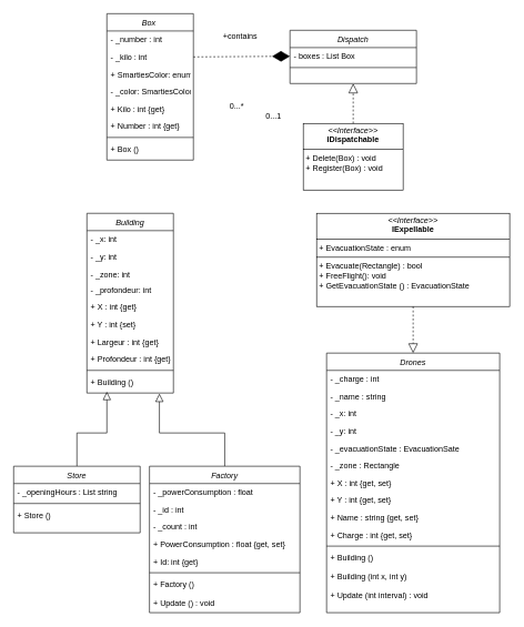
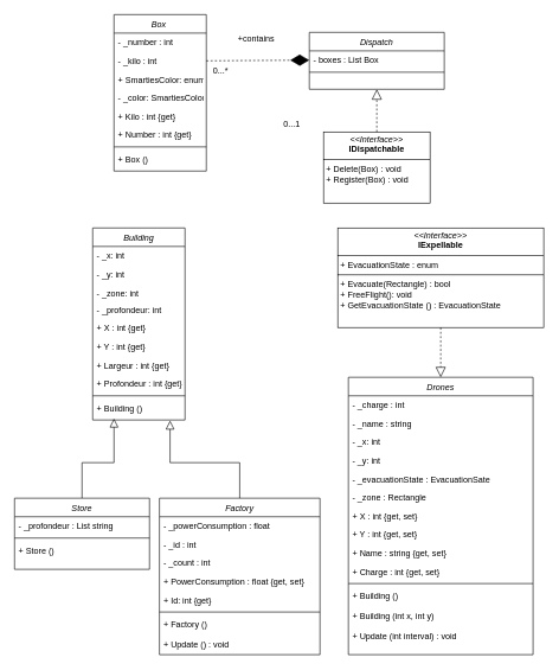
- <mxCell id="29" value="0...*" style="text;html=1;align=center;verticalAlign=middle;resizable=0;points=[];autosize=1;strokeColor=none;fillColor=none;" vertex="1" parent="1"><mxGeometry x="335" y="145" width="40" height="30" as="geometry" /></mxCell>
+ <mxCell id="29" value="0...*" style="text;html=1;align=center;verticalAlign=middle;resizable=0;points=[];autosize=1;strokeColor=none;fillColor=none;" vertex="1" parent="1"><mxGeometry x="290" y="85" width="40" height="30" as="geometry" /></mxCell>
- <mxCell id="8" value="+ Y : int {set}" style="text;align=left;verticalAlign=top;spacingLeft=4;spacingRight=4;overflow=hidden;rotatable=0;points=[[0,0.5],[1,0.5]];portConstraint=eastwest;rounded=0;shadow=0;html=0;" vertex="1" parent="2"><mxGeometry y="154" width="130" height="26" as="geometry" /></mxCell>
+ <mxCell id="8" value="+ Y : int {get}" style="text;align=left;verticalAlign=top;spacingLeft=4;spacingRight=4;overflow=hidden;rotatable=0;points=[[0,0.5],[1,0.5]];portConstraint=eastwest;rounded=0;shadow=0;html=0;" vertex="1" parent="2"><mxGeometry y="154" width="130" height="26" as="geometry" /></mxCell>
- <mxCell id="48" value="- _openingHours : List string" style="text;align=left;verticalAlign=top;spacingLeft=4;spacingRight=4;overflow=hidden;rotatable=0;points=[[0,0.5],[1,0.5]];portConstraint=eastwest;" vertex="1" parent="47"><mxGeometry y="26" width="190" height="26" as="geometry" /></mxCell>
+ <mxCell id="48" value="- _profondeur : List string" style="text;align=left;verticalAlign=top;spacingLeft=4;spacingRight=4;overflow=hidden;rotatable=0;points=[[0,0.5],[1,0.5]];portConstraint=eastwest;" vertex="1" parent="47"><mxGeometry y="26" width="190" height="26" as="geometry" /></mxCell>
